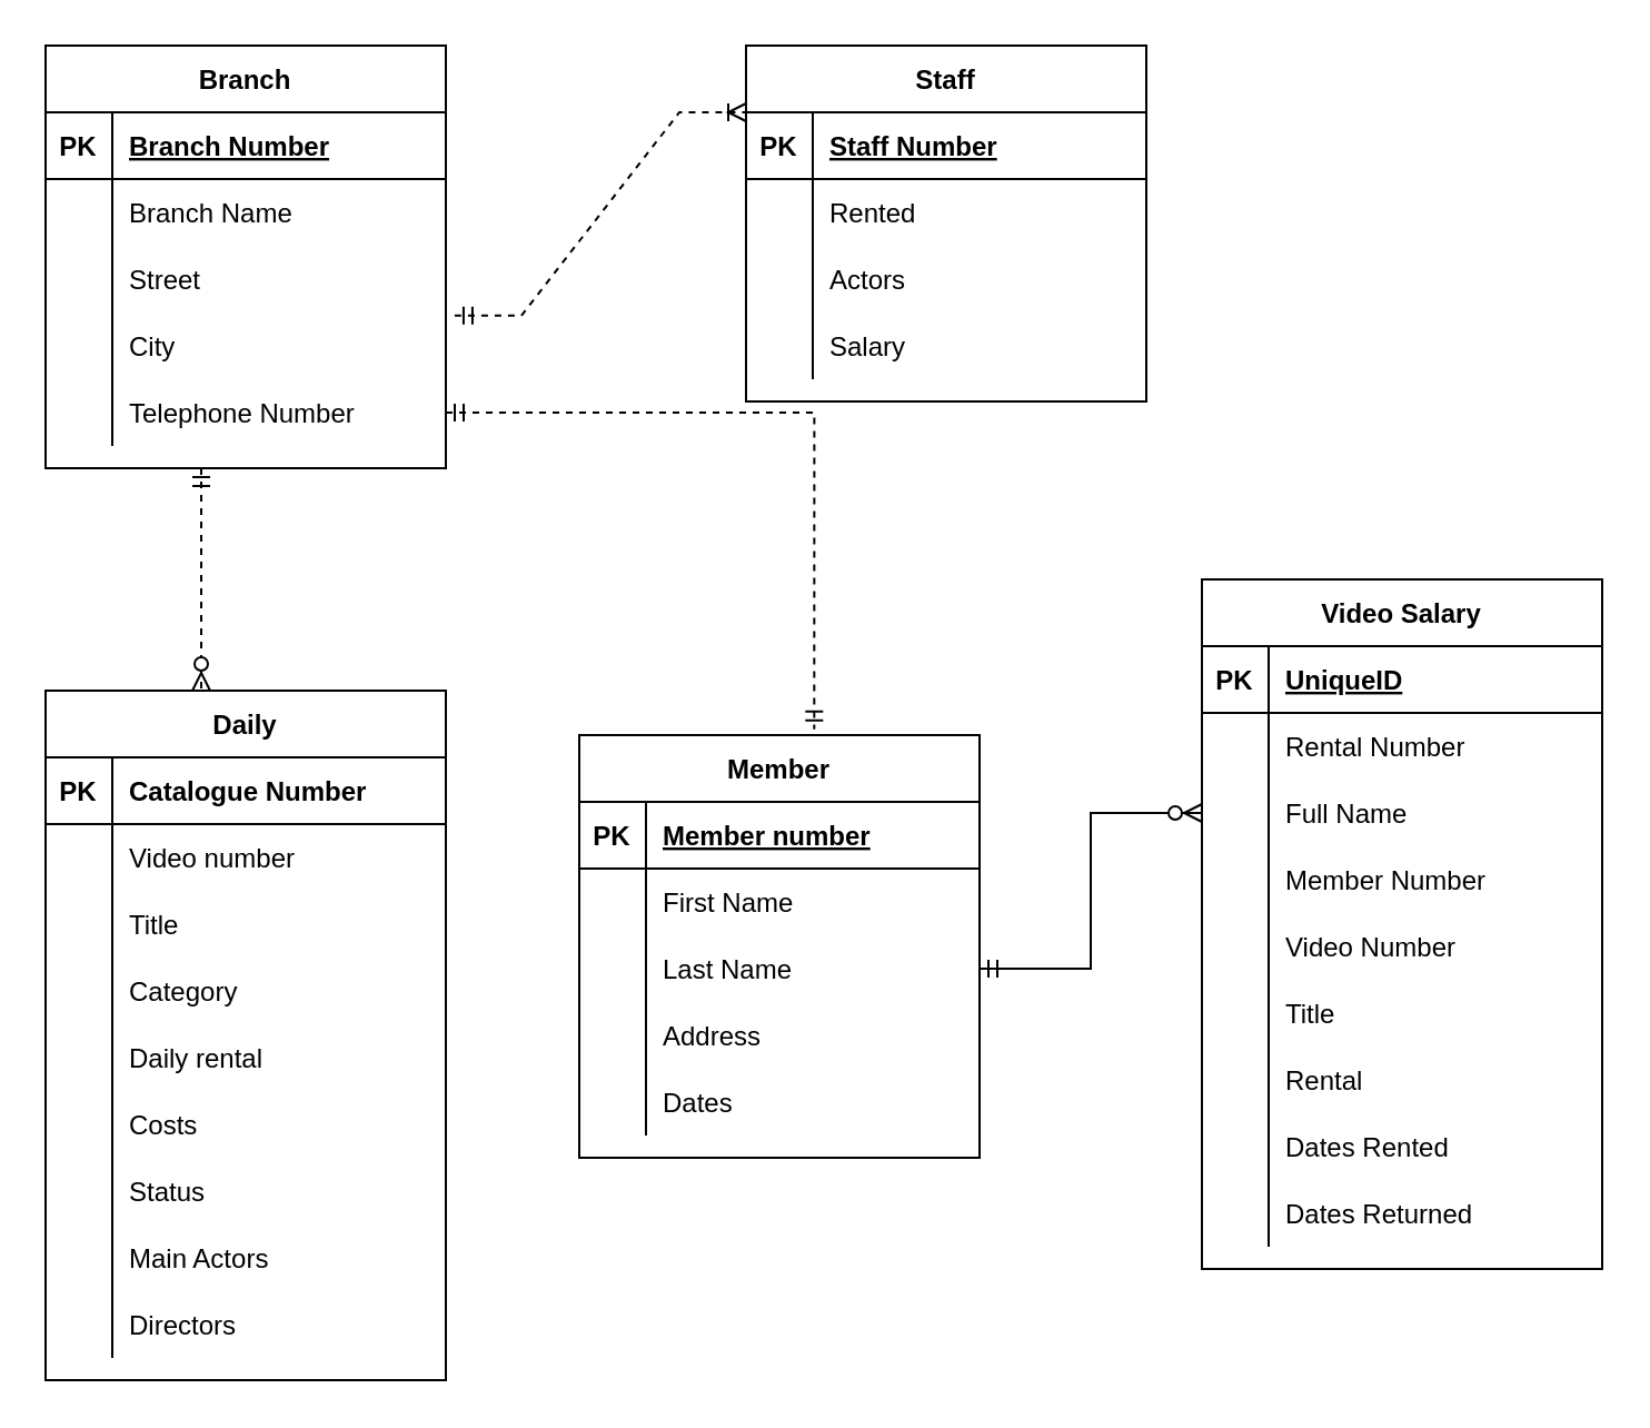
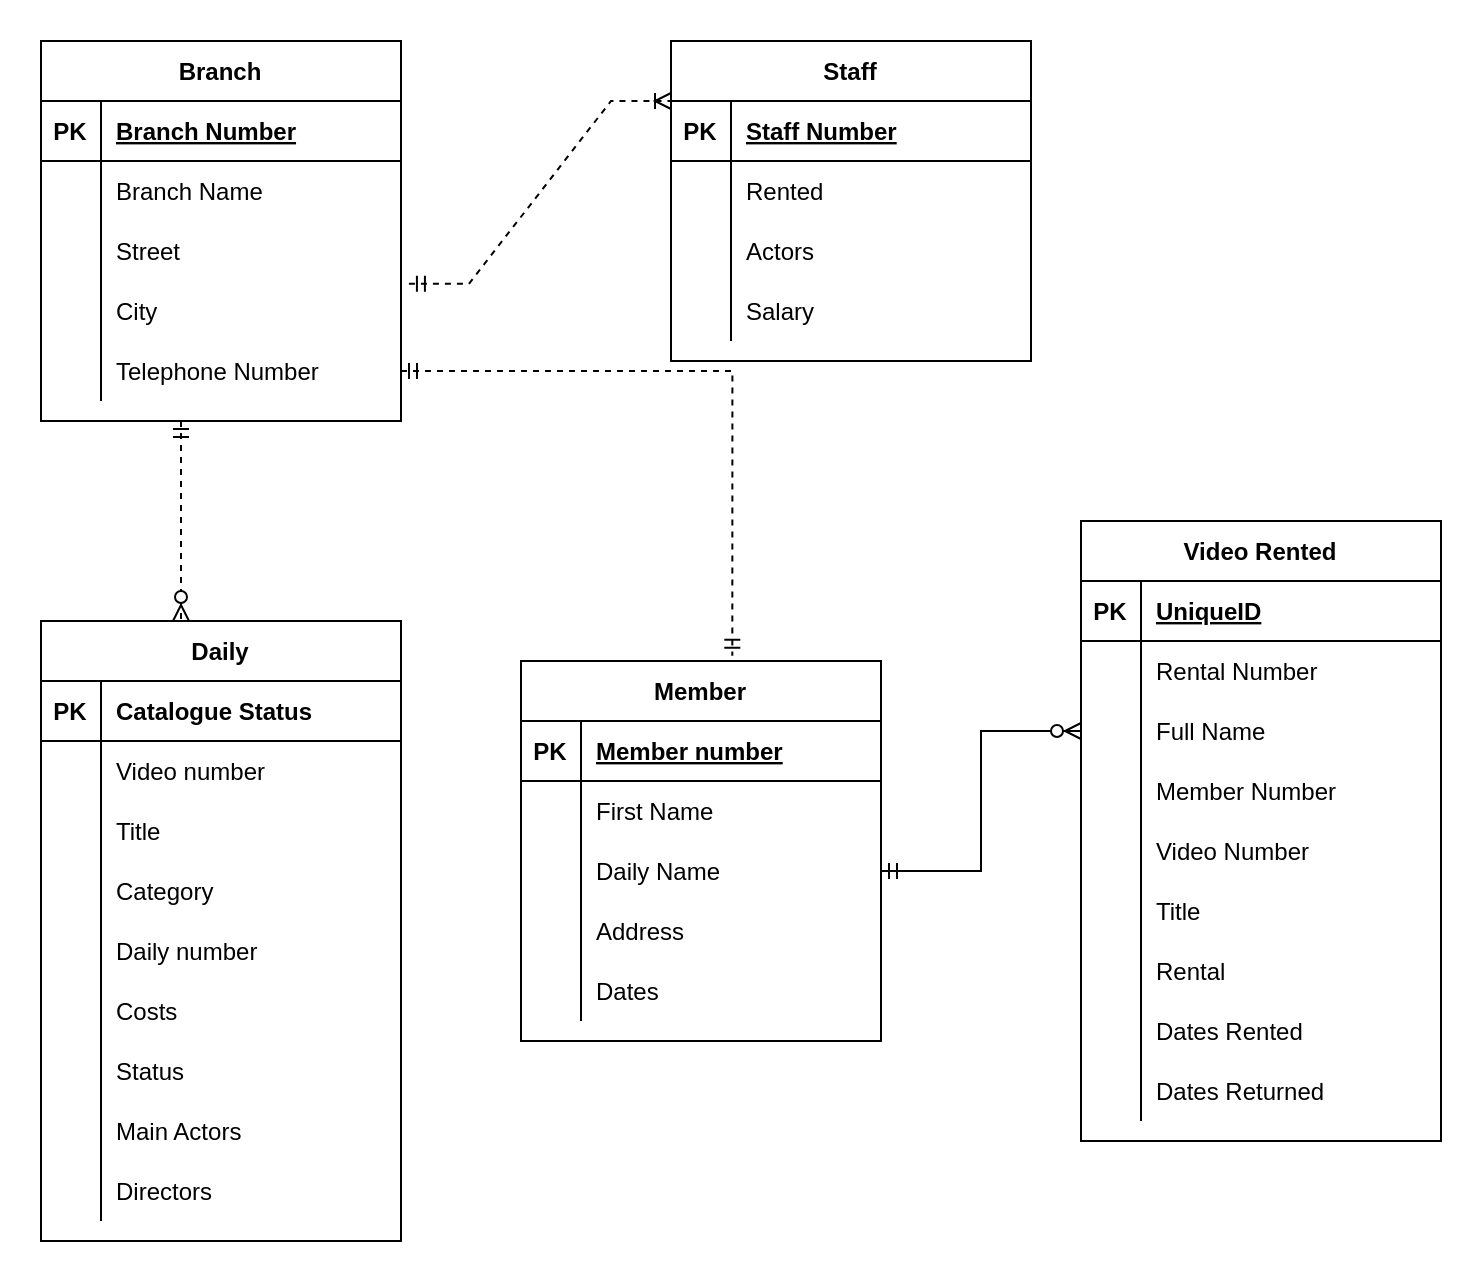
- <mxCell id="75" value="Video Salary" style="shape=table;startSize=30;container=1;collapsible=1;childLayout=tableLayout;fixedRows=1;rowLines=0;fontStyle=1;align=center;resizeLast=1;" vertex="1" parent="1"><mxGeometry x="540" y="260" width="180" height="310" as="geometry" /></mxCell>
+ <mxCell id="75" value="Video Rented" style="shape=table;startSize=30;container=1;collapsible=1;childLayout=tableLayout;fixedRows=1;rowLines=0;fontStyle=1;align=center;resizeLast=1;" vertex="1" parent="1"><mxGeometry x="540" y="260" width="180" height="310" as="geometry" /></mxCell>
- <mxCell id="34" value="Catalogue Number" style="shape=partialRectangle;connectable=0;fillColor=none;top=0;left=0;bottom=0;right=0;align=left;spacingLeft=6;fontStyle=1;overflow=hidden;" vertex="1" parent="32"><mxGeometry x="30" width="150" height="30" as="geometry"><mxRectangle width="150" height="30" as="alternateBounds" /></mxGeometry></mxCell>
+ <mxCell id="34" value="Catalogue Status" style="shape=partialRectangle;connectable=0;fillColor=none;top=0;left=0;bottom=0;right=0;align=left;spacingLeft=6;fontStyle=1;overflow=hidden;" vertex="1" parent="32"><mxGeometry x="30" width="150" height="30" as="geometry"><mxRectangle width="150" height="30" as="alternateBounds" /></mxGeometry></mxCell>
- <mxCell id="68" value="Last Name" style="shape=partialRectangle;connectable=0;fillColor=none;top=0;left=0;bottom=0;right=0;align=left;spacingLeft=6;overflow=hidden;" vertex="1" parent="66"><mxGeometry x="30" width="150" height="30" as="geometry"><mxRectangle width="150" height="30" as="alternateBounds" /></mxGeometry></mxCell>
+ <mxCell id="68" value="Daily Name" style="shape=partialRectangle;connectable=0;fillColor=none;top=0;left=0;bottom=0;right=0;align=left;spacingLeft=6;overflow=hidden;" vertex="1" parent="66"><mxGeometry x="30" width="150" height="30" as="geometry"><mxRectangle width="150" height="30" as="alternateBounds" /></mxGeometry></mxCell>
- <mxCell id="46" value="Daily rental" style="shape=partialRectangle;connectable=0;fillColor=none;top=0;left=0;bottom=0;right=0;align=left;spacingLeft=6;overflow=hidden;" vertex="1" parent="44"><mxGeometry x="30" width="150" height="30" as="geometry"><mxRectangle width="150" height="30" as="alternateBounds" /></mxGeometry></mxCell>
+ <mxCell id="46" value="Daily number" style="shape=partialRectangle;connectable=0;fillColor=none;top=0;left=0;bottom=0;right=0;align=left;spacingLeft=6;overflow=hidden;" vertex="1" parent="44"><mxGeometry x="30" width="150" height="30" as="geometry"><mxRectangle width="150" height="30" as="alternateBounds" /></mxGeometry></mxCell>
